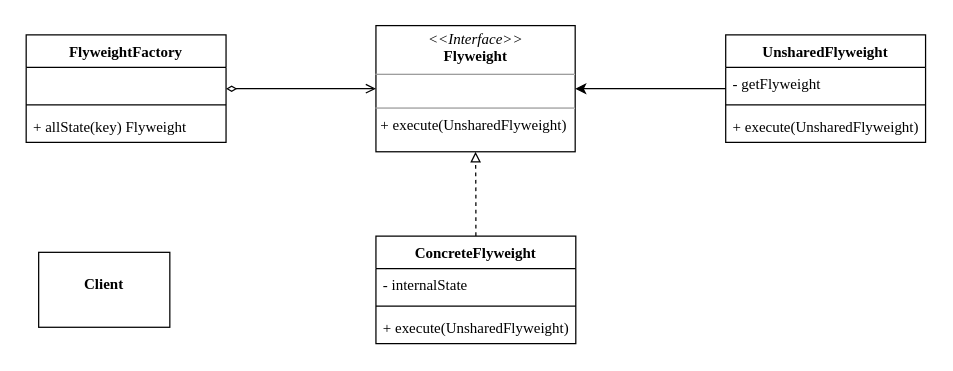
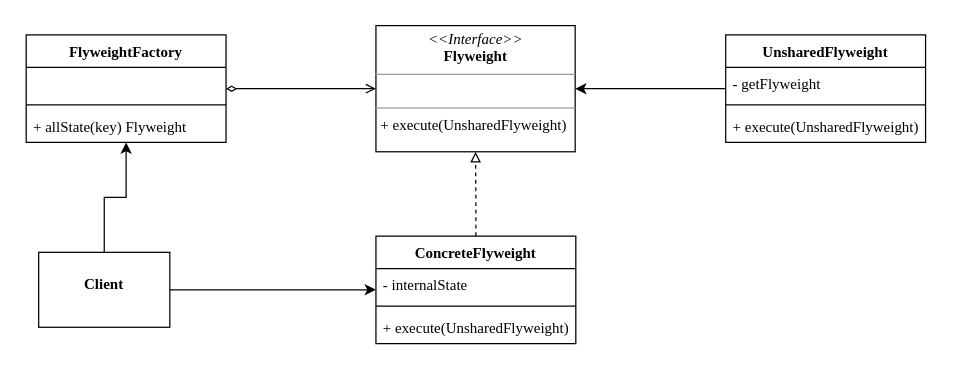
+ <mxCell id="2" style="edgeStyle=orthogonalEdgeStyle;rounded=0;orthogonalLoop=1;jettySize=auto;html=1;exitX=0.5;exitY=0;exitDx=0;exitDy=0;fontFamily=Times New Roman;" parent="1" source="3" target="4" edge="1"><mxGeometry relative="1" as="geometry" /></mxCell>
+ <mxCell id="15" style="edgeStyle=orthogonalEdgeStyle;rounded=0;orthogonalLoop=1;jettySize=auto;html=1;exitX=1;exitY=0.5;exitDx=0;exitDy=0;fontFamily=Times New Roman;" edge="1" parent="1" source="3" target="8"><mxGeometry relative="1" as="geometry"><mxPoint x="110" y="211.5" as="sourcePoint" /><mxPoint x="110" y="123.5" as="targetPoint" /></mxGeometry></mxCell>
